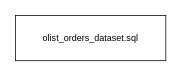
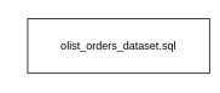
- <mxCell id="2" value="olist_orders_dataset.sql" style="rounded=0;whiteSpace=wrap;html=1;" vertex="1" parent="1"><mxGeometry x="20" y="20" width="200" height="60" as="geometry" /></mxCell>
+ <mxCell id="2" value="olist_orders_dataset.sql" style="rounded=0;whiteSpace=wrap;html=1;" vertex="1" parent="1"><mxGeometry x="30" y="20" width="200" height="60" as="geometry" /></mxCell>
